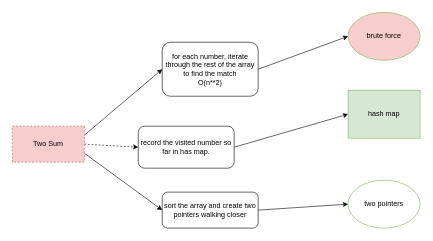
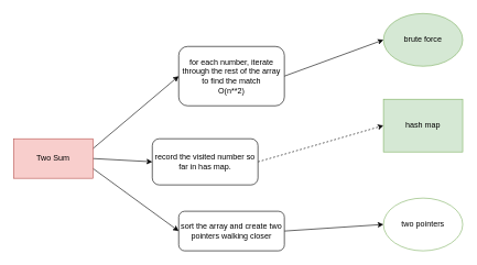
- <mxCell id="6" value="brute force" style="ellipse;whiteSpace=wrap;html=1;fillColor=#f8cecc;strokeColor=#82b366;" vertex="1" parent="1"><mxGeometry x="580" y="20" width="120" height="80" as="geometry" /></mxCell>
+ <mxCell id="6" value="brute force" style="ellipse;whiteSpace=wrap;html=1;fillColor=#d5e8d4;strokeColor=#82b366;" vertex="1" parent="1"><mxGeometry x="580" y="20" width="120" height="80" as="geometry" /></mxCell>
- <mxCell id="9" style="edgeStyle=none;rounded=0;orthogonalLoop=1;jettySize=auto;html=1;entryX=0;entryY=0.5;entryDx=0;entryDy=0;exitX=1;exitY=0.5;exitDx=0;exitDy=0;" edge="1" parent="1" source="10" target="11"><mxGeometry relative="1" as="geometry" /></mxCell>
+ <mxCell id="9" style="edgeStyle=none;rounded=0;orthogonalLoop=1;jettySize=auto;html=1;entryX=0;entryY=0.5;entryDx=0;entryDy=0;exitX=1;exitY=0.5;exitDx=0;exitDy=0;dashed=1;" edge="1" parent="1" source="10" target="11"><mxGeometry relative="1" as="geometry" /></mxCell>
- <mxCell id="5" value="Two Sum" style="rounded=0;whiteSpace=wrap;html=1;fillColor=#f8cecc;strokeColor=#b85450;dashed=1;" vertex="1" parent="1"><mxGeometry x="20" y="210" width="120" height="60" as="geometry" /></mxCell>
+ <mxCell id="5" value="Two Sum" style="rounded=0;whiteSpace=wrap;html=1;fillColor=#f8cecc;strokeColor=#b85450;" vertex="1" parent="1"><mxGeometry x="20" y="210" width="120" height="60" as="geometry" /></mxCell>
- <mxCell id="3" style="edgeStyle=none;rounded=0;orthogonalLoop=1;jettySize=auto;html=1;entryX=0;entryY=0.5;entryDx=0;entryDy=0;exitX=1;exitY=0.5;exitDx=0;exitDy=0;dashed=1;" edge="1" parent="1" source="5" target="10"><mxGeometry relative="1" as="geometry" /></mxCell>
+ <mxCell id="3" style="edgeStyle=none;rounded=0;orthogonalLoop=1;jettySize=auto;html=1;entryX=0;entryY=0.5;entryDx=0;entryDy=0;exitX=1;exitY=0.5;exitDx=0;exitDy=0;" edge="1" parent="1" source="5" target="10"><mxGeometry relative="1" as="geometry" /></mxCell>
